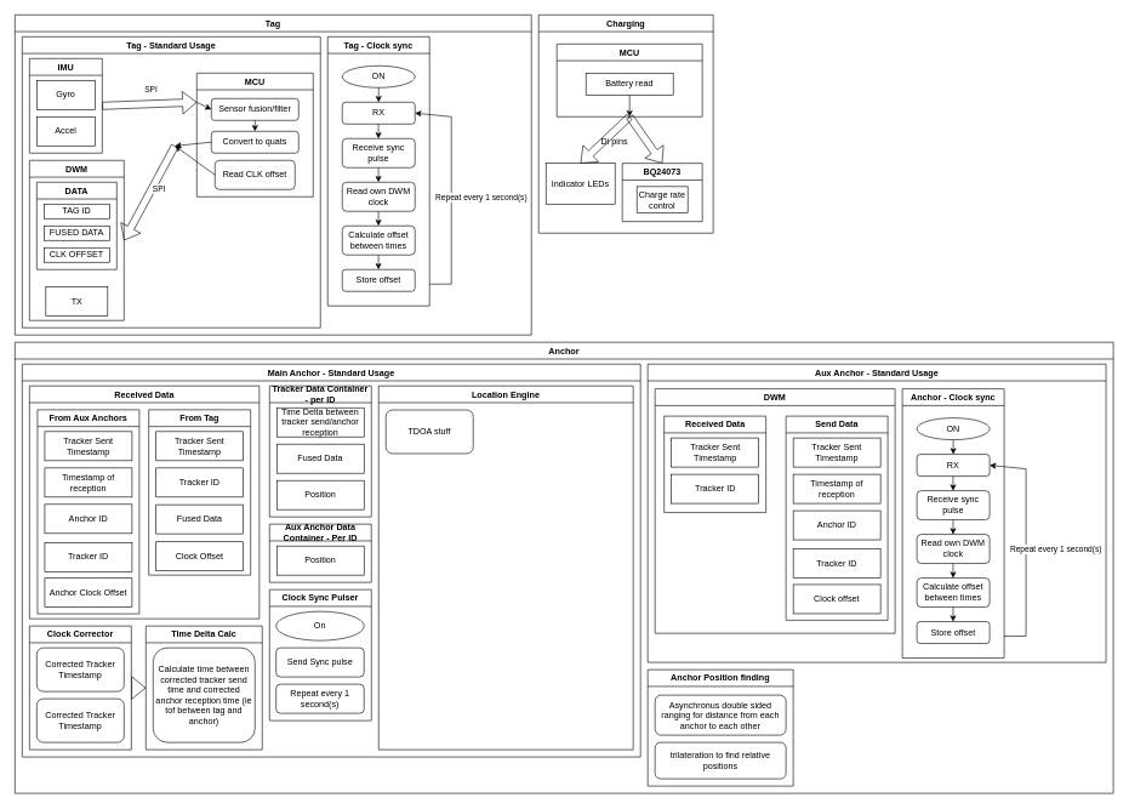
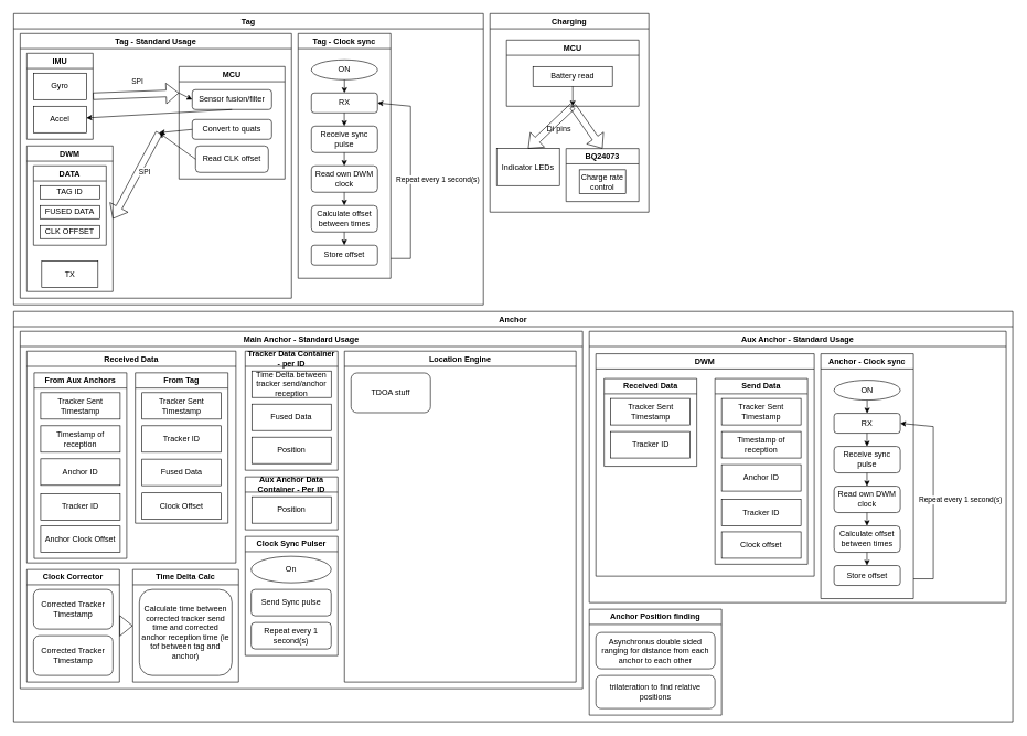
- <mxCell id="7" value="" style="endArrow=classic;html=1;rounded=0;exitX=0.5;exitY=1;exitDx=0;exitDy=0;entryX=0.5;entryY=0;entryDx=0;entryDy=0;" edge="1" parent="3" source="4" target="6"><mxGeometry width="50" height="50" relative="1" as="geometry"><mxPoint x="-20" y="150" as="sourcePoint" /><mxPoint x="30" y="100" as="targetPoint" /></mxGeometry></mxCell>
+ <mxCell id="7" value="" style="endArrow=classic;html=1;rounded=0;exitX=0.5;exitY=1;exitDx=0;exitDy=0;" edge="1" parent="3" source="4" target="43"><mxGeometry width="50" height="50" relative="1" as="geometry"><mxPoint x="-20" y="150" as="sourcePoint" /><mxPoint x="30" y="100" as="targetPoint" /></mxGeometry></mxCell>
